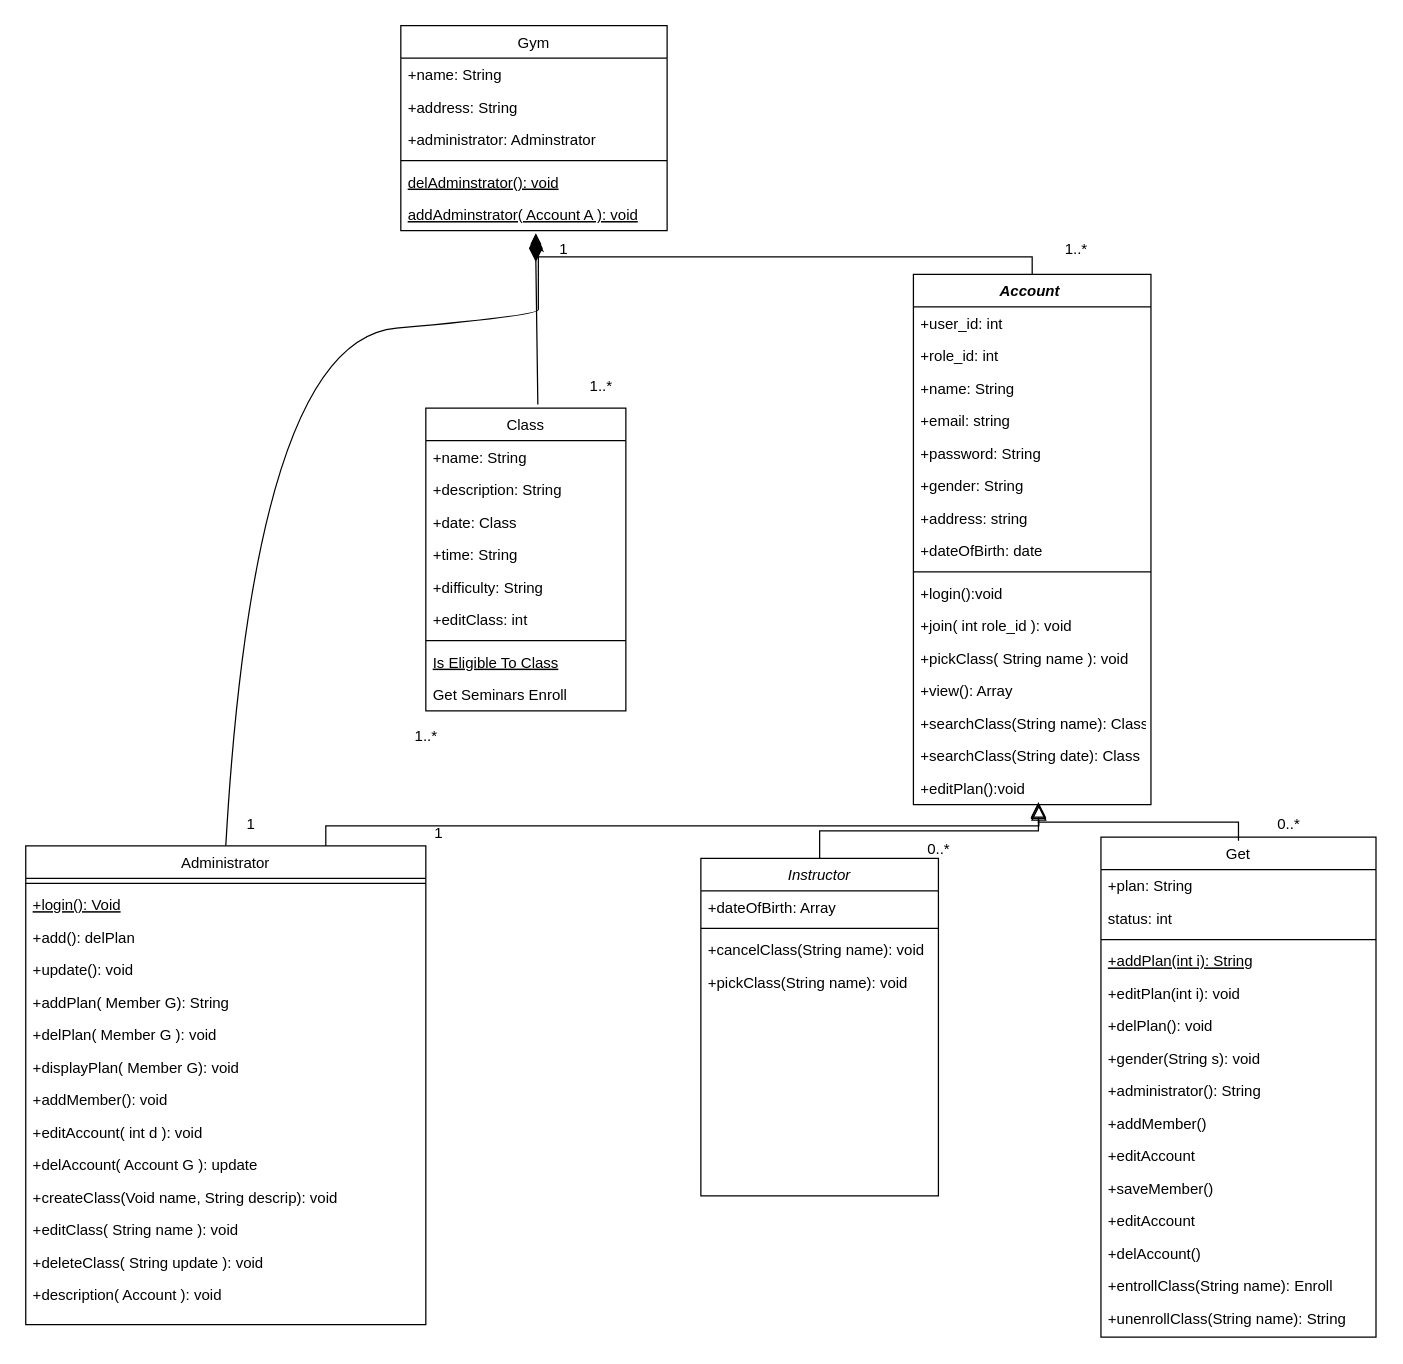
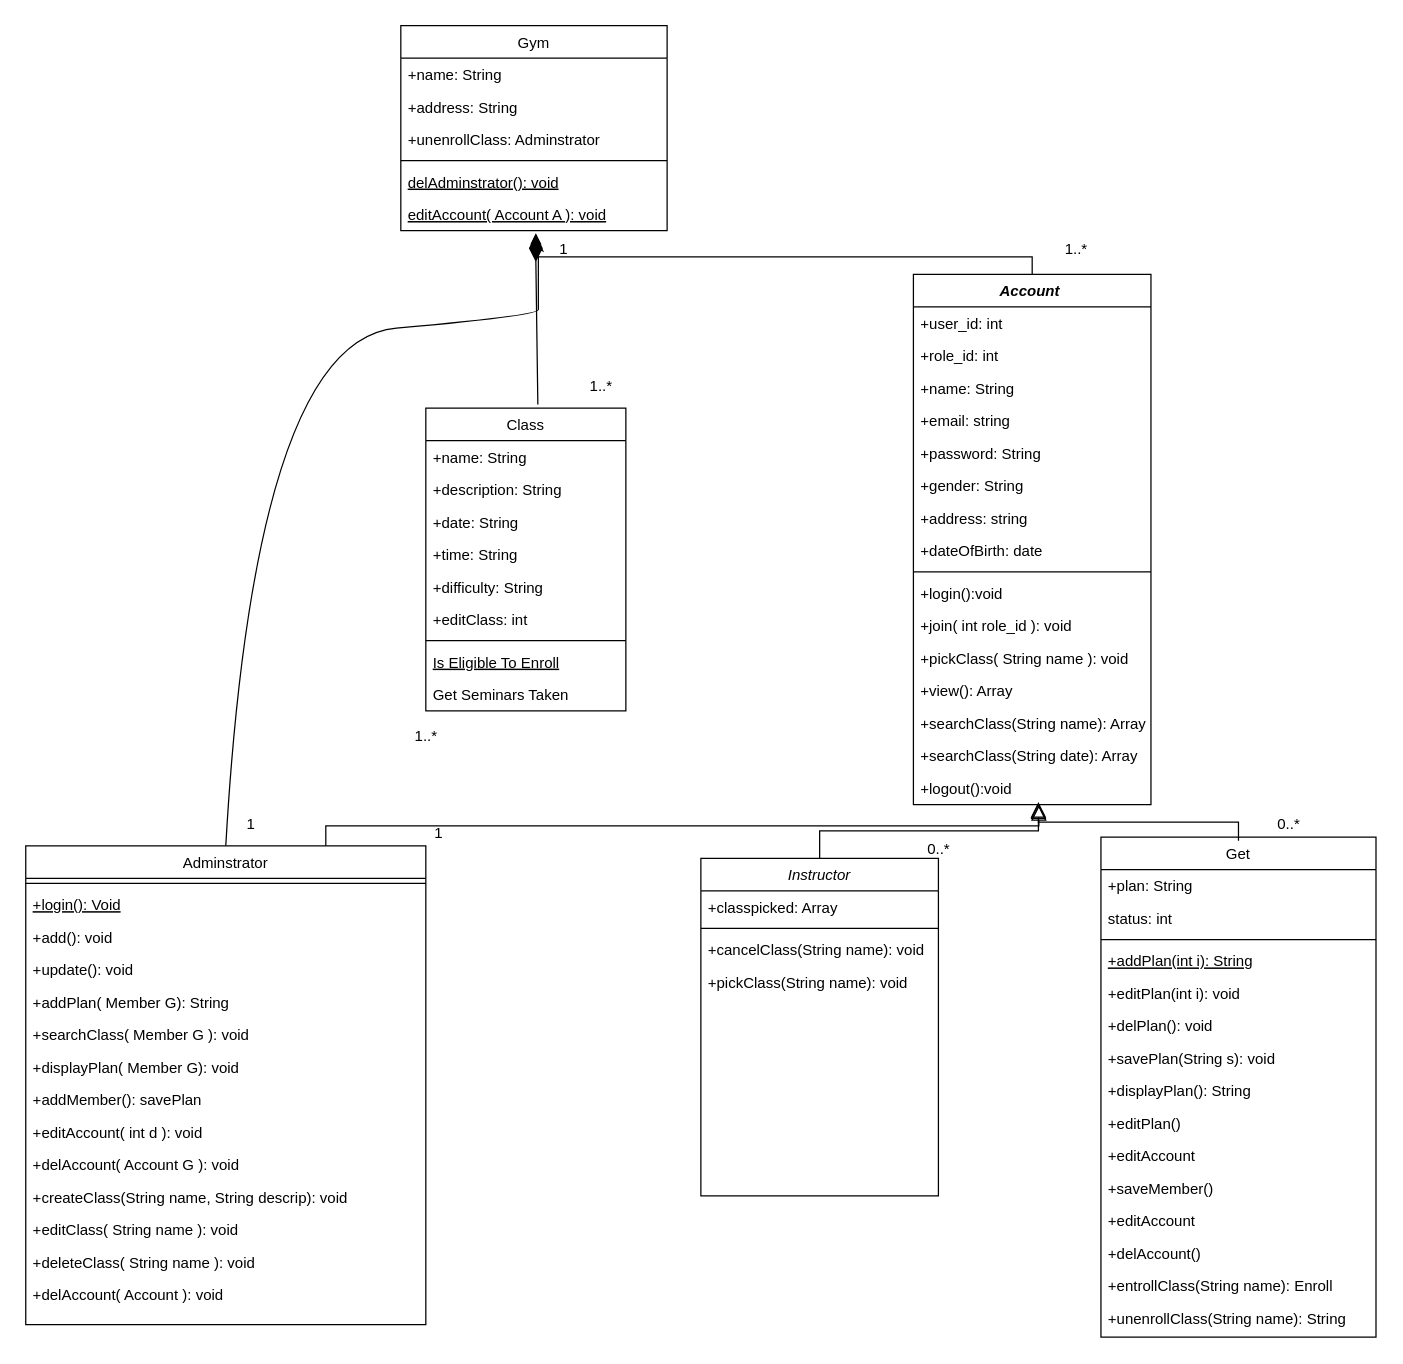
- <mxCell id="71" value="+administrator: Adminstrator" style="text;align=left;verticalAlign=top;spacingLeft=4;spacingRight=4;overflow=hidden;rotatable=0;points=[[0,0.5],[1,0.5]];portConstraint=eastwest;" parent="68" vertex="1"><mxGeometry y="78" width="213" height="26" as="geometry" /></mxCell>
+ <mxCell id="71" value="+unenrollClass: Adminstrator" style="text;align=left;verticalAlign=top;spacingLeft=4;spacingRight=4;overflow=hidden;rotatable=0;points=[[0,0.5],[1,0.5]];portConstraint=eastwest;" parent="68" vertex="1"><mxGeometry y="78" width="213" height="26" as="geometry" /></mxCell>
- <mxCell id="74" value="addAdminstrator( Account A ): void&#10;" style="text;align=left;verticalAlign=top;spacingLeft=4;spacingRight=4;overflow=hidden;rotatable=0;points=[[0,0.5],[1,0.5]];portConstraint=eastwest;fontStyle=4" parent="68" vertex="1"><mxGeometry y="138" width="213" height="26" as="geometry" /></mxCell>
+ <mxCell id="74" value="editAccount( Account A ): void&#10;" style="text;align=left;verticalAlign=top;spacingLeft=4;spacingRight=4;overflow=hidden;rotatable=0;points=[[0,0.5],[1,0.5]];portConstraint=eastwest;fontStyle=4" parent="68" vertex="1"><mxGeometry y="138" width="213" height="26" as="geometry" /></mxCell>
- <mxCell id="59" value="+date: Class" style="text;align=left;verticalAlign=top;spacingLeft=4;spacingRight=4;overflow=hidden;rotatable=0;points=[[0,0.5],[1,0.5]];portConstraint=eastwest;rounded=0;shadow=0;html=0;" parent="56" vertex="1"><mxGeometry y="78" width="160" height="26" as="geometry" /></mxCell>
+ <mxCell id="59" value="+date: String" style="text;align=left;verticalAlign=top;spacingLeft=4;spacingRight=4;overflow=hidden;rotatable=0;points=[[0,0.5],[1,0.5]];portConstraint=eastwest;rounded=0;shadow=0;html=0;" parent="56" vertex="1"><mxGeometry y="78" width="160" height="26" as="geometry" /></mxCell>
- <mxCell id="64" value="Is Eligible To Class" style="text;align=left;verticalAlign=top;spacingLeft=4;spacingRight=4;overflow=hidden;rotatable=0;points=[[0,0.5],[1,0.5]];portConstraint=eastwest;fontStyle=4" parent="56" vertex="1"><mxGeometry y="190" width="160" height="26" as="geometry" /></mxCell>
+ <mxCell id="64" value="Is Eligible To Enroll" style="text;align=left;verticalAlign=top;spacingLeft=4;spacingRight=4;overflow=hidden;rotatable=0;points=[[0,0.5],[1,0.5]];portConstraint=eastwest;fontStyle=4" parent="56" vertex="1"><mxGeometry y="190" width="160" height="26" as="geometry" /></mxCell>
- <mxCell id="65" value="Get Seminars Enroll" style="text;align=left;verticalAlign=top;spacingLeft=4;spacingRight=4;overflow=hidden;rotatable=0;points=[[0,0.5],[1,0.5]];portConstraint=eastwest;" parent="56" vertex="1"><mxGeometry y="216" width="160" height="26" as="geometry" /></mxCell>
+ <mxCell id="65" value="Get Seminars Taken" style="text;align=left;verticalAlign=top;spacingLeft=4;spacingRight=4;overflow=hidden;rotatable=0;points=[[0,0.5],[1,0.5]];portConstraint=eastwest;" parent="56" vertex="1"><mxGeometry y="216" width="160" height="26" as="geometry" /></mxCell>
- <mxCell id="52" value="+searchClass(String name): Class" style="text;align=left;verticalAlign=top;spacingLeft=4;spacingRight=4;overflow=hidden;rotatable=0;points=[[0,0.5],[1,0.5]];portConstraint=eastwest;" parent="38" vertex="1"><mxGeometry y="346" width="190" height="26" as="geometry" /></mxCell>
+ <mxCell id="52" value="+searchClass(String name): Array" style="text;align=left;verticalAlign=top;spacingLeft=4;spacingRight=4;overflow=hidden;rotatable=0;points=[[0,0.5],[1,0.5]];portConstraint=eastwest;" parent="38" vertex="1"><mxGeometry y="346" width="190" height="26" as="geometry" /></mxCell>
- <mxCell id="53" value="+searchClass(String date): Class" style="text;align=left;verticalAlign=top;spacingLeft=4;spacingRight=4;overflow=hidden;rotatable=0;points=[[0,0.5],[1,0.5]];portConstraint=eastwest;" parent="38" vertex="1"><mxGeometry y="372" width="190" height="26" as="geometry" /></mxCell>
+ <mxCell id="53" value="+searchClass(String date): Array" style="text;align=left;verticalAlign=top;spacingLeft=4;spacingRight=4;overflow=hidden;rotatable=0;points=[[0,0.5],[1,0.5]];portConstraint=eastwest;" parent="38" vertex="1"><mxGeometry y="372" width="190" height="26" as="geometry" /></mxCell>
- <mxCell id="54" value="+editPlan():void" style="text;align=left;verticalAlign=top;spacingLeft=4;spacingRight=4;overflow=hidden;rotatable=0;points=[[0,0.5],[1,0.5]];portConstraint=eastwest;" parent="38" vertex="1"><mxGeometry y="398" width="190" height="26" as="geometry" /></mxCell>
+ <mxCell id="54" value="+logout():void" style="text;align=left;verticalAlign=top;spacingLeft=4;spacingRight=4;overflow=hidden;rotatable=0;points=[[0,0.5],[1,0.5]];portConstraint=eastwest;" parent="38" vertex="1"><mxGeometry y="398" width="190" height="26" as="geometry" /></mxCell>
- <mxCell id="23" value="Administrator" style="swimlane;fontStyle=0;align=center;verticalAlign=top;childLayout=stackLayout;horizontal=1;startSize=26;horizontalStack=0;resizeParent=1;resizeLast=0;collapsible=1;marginBottom=0;rounded=0;shadow=0;strokeWidth=1;" parent="1" vertex="1"><mxGeometry x="20" y="676" width="320" height="383" as="geometry"><mxRectangle x="130" y="380" width="160" height="26" as="alternateBounds" /></mxGeometry></mxCell>
+ <mxCell id="23" value="Adminstrator" style="swimlane;fontStyle=0;align=center;verticalAlign=top;childLayout=stackLayout;horizontal=1;startSize=26;horizontalStack=0;resizeParent=1;resizeLast=0;collapsible=1;marginBottom=0;rounded=0;shadow=0;strokeWidth=1;" parent="1" vertex="1"><mxGeometry x="20" y="676" width="320" height="383" as="geometry"><mxRectangle x="130" y="380" width="160" height="26" as="alternateBounds" /></mxGeometry></mxCell>
- <mxCell id="3" value="+dateOfBirth: Array " style="text;align=left;verticalAlign=top;spacingLeft=4;spacingRight=4;overflow=hidden;rotatable=0;points=[[0,0.5],[1,0.5]];portConstraint=eastwest;rounded=0;shadow=0;html=0;" parent="2" vertex="1"><mxGeometry y="26" width="190" height="26" as="geometry" /></mxCell>
+ <mxCell id="3" value="+classpicked: Array " style="text;align=left;verticalAlign=top;spacingLeft=4;spacingRight=4;overflow=hidden;rotatable=0;points=[[0,0.5],[1,0.5]];portConstraint=eastwest;rounded=0;shadow=0;html=0;" parent="2" vertex="1"><mxGeometry y="26" width="190" height="26" as="geometry" /></mxCell>
- <mxCell id="26" value="+add(): delPlan" style="text;align=left;verticalAlign=top;spacingLeft=4;spacingRight=4;overflow=hidden;rotatable=0;points=[[0,0.5],[1,0.5]];portConstraint=eastwest;" parent="23" vertex="1"><mxGeometry y="60" width="320" height="26" as="geometry" /></mxCell>
+ <mxCell id="26" value="+add(): void" style="text;align=left;verticalAlign=top;spacingLeft=4;spacingRight=4;overflow=hidden;rotatable=0;points=[[0,0.5],[1,0.5]];portConstraint=eastwest;" parent="23" vertex="1"><mxGeometry y="60" width="320" height="26" as="geometry" /></mxCell>
- <mxCell id="29" value="+delPlan( Member G ): void" style="text;align=left;verticalAlign=top;spacingLeft=4;spacingRight=4;overflow=hidden;rotatable=0;points=[[0,0.5],[1,0.5]];portConstraint=eastwest;" parent="23" vertex="1"><mxGeometry y="138" width="320" height="26" as="geometry" /></mxCell>
+ <mxCell id="29" value="+searchClass( Member G ): void" style="text;align=left;verticalAlign=top;spacingLeft=4;spacingRight=4;overflow=hidden;rotatable=0;points=[[0,0.5],[1,0.5]];portConstraint=eastwest;" parent="23" vertex="1"><mxGeometry y="138" width="320" height="26" as="geometry" /></mxCell>
- <mxCell id="14" value="+gender(String s): void" style="text;align=left;verticalAlign=top;spacingLeft=4;spacingRight=4;overflow=hidden;rotatable=0;points=[[0,0.5],[1,0.5]];portConstraint=eastwest;" parent="7" vertex="1"><mxGeometry y="164" width="220" height="26" as="geometry" /></mxCell>
+ <mxCell id="14" value="+savePlan(String s): void" style="text;align=left;verticalAlign=top;spacingLeft=4;spacingRight=4;overflow=hidden;rotatable=0;points=[[0,0.5],[1,0.5]];portConstraint=eastwest;" parent="7" vertex="1"><mxGeometry y="164" width="220" height="26" as="geometry" /></mxCell>
- <mxCell id="15" value="+administrator(): String" style="text;align=left;verticalAlign=top;spacingLeft=4;spacingRight=4;overflow=hidden;rotatable=0;points=[[0,0.5],[1,0.5]];portConstraint=eastwest;" parent="7" vertex="1"><mxGeometry y="190" width="220" height="26" as="geometry" /></mxCell>
+ <mxCell id="15" value="+displayPlan(): String" style="text;align=left;verticalAlign=top;spacingLeft=4;spacingRight=4;overflow=hidden;rotatable=0;points=[[0,0.5],[1,0.5]];portConstraint=eastwest;" parent="7" vertex="1"><mxGeometry y="190" width="220" height="26" as="geometry" /></mxCell>
- <mxCell id="31" value="+addMember(): void" style="text;align=left;verticalAlign=top;spacingLeft=4;spacingRight=4;overflow=hidden;rotatable=0;points=[[0,0.5],[1,0.5]];portConstraint=eastwest;" parent="23" vertex="1"><mxGeometry y="190" width="320" height="26" as="geometry" /></mxCell>
+ <mxCell id="31" value="+addMember(): savePlan" style="text;align=left;verticalAlign=top;spacingLeft=4;spacingRight=4;overflow=hidden;rotatable=0;points=[[0,0.5],[1,0.5]];portConstraint=eastwest;" parent="23" vertex="1"><mxGeometry y="190" width="320" height="26" as="geometry" /></mxCell>
- <mxCell id="16" value="+addMember()" style="text;align=left;verticalAlign=top;spacingLeft=4;spacingRight=4;overflow=hidden;rotatable=0;points=[[0,0.5],[1,0.5]];portConstraint=eastwest;" parent="7" vertex="1"><mxGeometry y="216" width="220" height="26" as="geometry" /></mxCell>
+ <mxCell id="16" value="+editPlan()" style="text;align=left;verticalAlign=top;spacingLeft=4;spacingRight=4;overflow=hidden;rotatable=0;points=[[0,0.5],[1,0.5]];portConstraint=eastwest;" parent="7" vertex="1"><mxGeometry y="216" width="220" height="26" as="geometry" /></mxCell>
- <mxCell id="33" value="+delAccount( Account G ): update" style="text;align=left;verticalAlign=top;spacingLeft=4;spacingRight=4;overflow=hidden;rotatable=0;points=[[0,0.5],[1,0.5]];portConstraint=eastwest;" parent="23" vertex="1"><mxGeometry y="242" width="320" height="26" as="geometry" /></mxCell>
+ <mxCell id="33" value="+delAccount( Account G ): void" style="text;align=left;verticalAlign=top;spacingLeft=4;spacingRight=4;overflow=hidden;rotatable=0;points=[[0,0.5],[1,0.5]];portConstraint=eastwest;" parent="23" vertex="1"><mxGeometry y="242" width="320" height="26" as="geometry" /></mxCell>
- <mxCell id="34" value="+createClass(Void name, String descrip): void" style="text;align=left;verticalAlign=top;spacingLeft=4;spacingRight=4;overflow=hidden;rotatable=0;points=[[0,0.5],[1,0.5]];portConstraint=eastwest;" parent="23" vertex="1"><mxGeometry y="268" width="320" height="26" as="geometry" /></mxCell>
+ <mxCell id="34" value="+createClass(String name, String descrip): void" style="text;align=left;verticalAlign=top;spacingLeft=4;spacingRight=4;overflow=hidden;rotatable=0;points=[[0,0.5],[1,0.5]];portConstraint=eastwest;" parent="23" vertex="1"><mxGeometry y="268" width="320" height="26" as="geometry" /></mxCell>
- <mxCell id="36" value="+deleteClass( String update ): void" style="text;align=left;verticalAlign=top;spacingLeft=4;spacingRight=4;overflow=hidden;rotatable=0;points=[[0,0.5],[1,0.5]];portConstraint=eastwest;" parent="23" vertex="1"><mxGeometry y="320" width="320" height="26" as="geometry" /></mxCell>
+ <mxCell id="36" value="+deleteClass( String name ): void" style="text;align=left;verticalAlign=top;spacingLeft=4;spacingRight=4;overflow=hidden;rotatable=0;points=[[0,0.5],[1,0.5]];portConstraint=eastwest;" parent="23" vertex="1"><mxGeometry y="320" width="320" height="26" as="geometry" /></mxCell>
- <mxCell id="37" value="+description( Account ): void" style="text;align=left;verticalAlign=top;spacingLeft=4;spacingRight=4;overflow=hidden;rotatable=0;points=[[0,0.5],[1,0.5]];portConstraint=eastwest;" parent="23" vertex="1"><mxGeometry y="346" width="320" height="26" as="geometry" /></mxCell>
+ <mxCell id="37" value="+delAccount( Account ): void" style="text;align=left;verticalAlign=top;spacingLeft=4;spacingRight=4;overflow=hidden;rotatable=0;points=[[0,0.5],[1,0.5]];portConstraint=eastwest;" parent="23" vertex="1"><mxGeometry y="346" width="320" height="26" as="geometry" /></mxCell>
